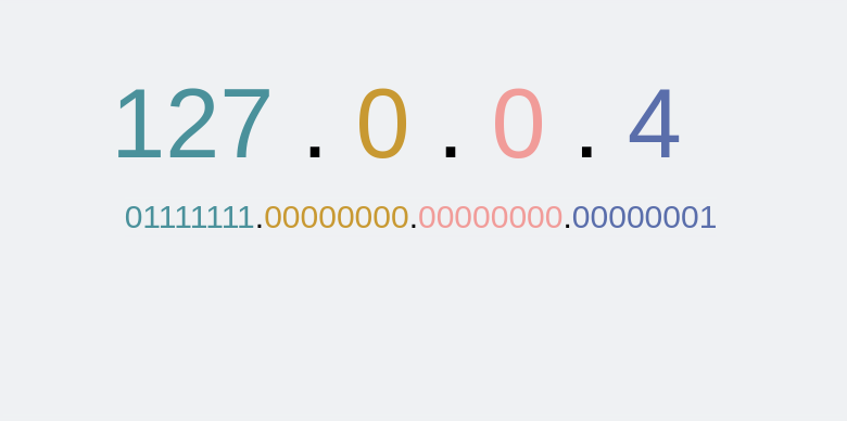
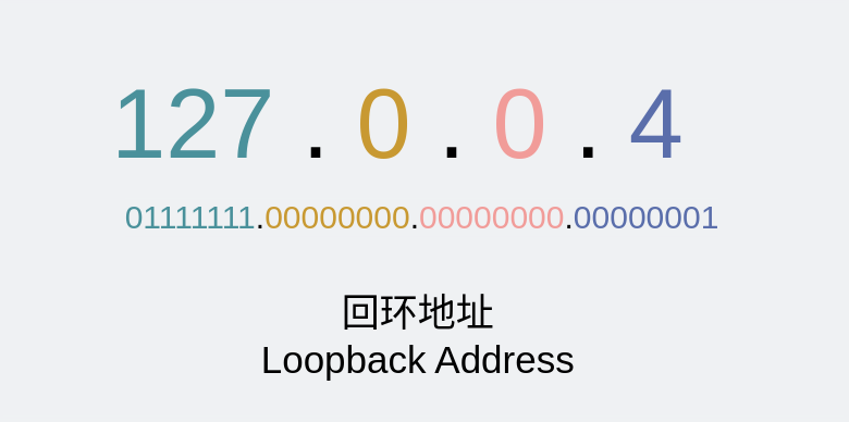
+ <mxCell id="4" value="&lt;font&gt;&lt;font style=&quot;font-size: 14px&quot;&gt;回环地址&lt;br&gt;Loopback Address&lt;/font&gt;&lt;br&gt;&lt;/font&gt;" style="text;html=1;strokeColor=none;fillColor=none;align=center;verticalAlign=middle;whiteSpace=wrap;rounded=0;" parent="1" vertex="1"><mxGeometry x="54" y="113" width="198.75" height="20" as="geometry" /></mxCell>
